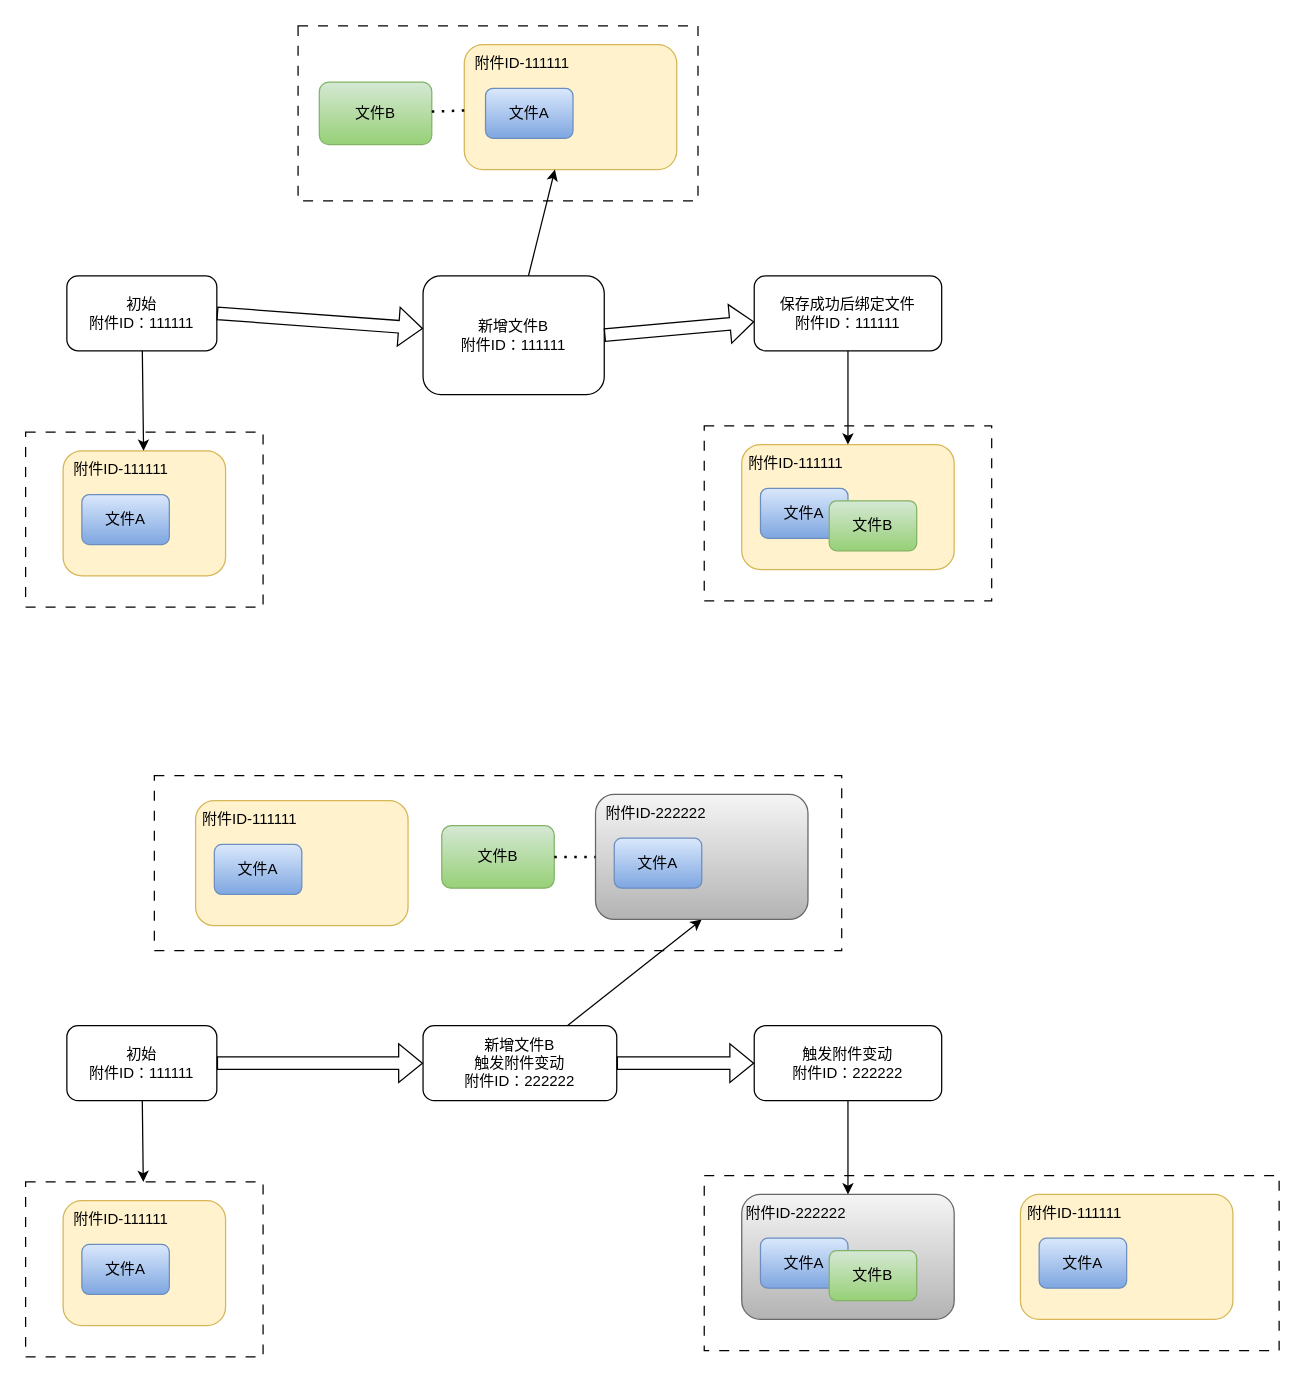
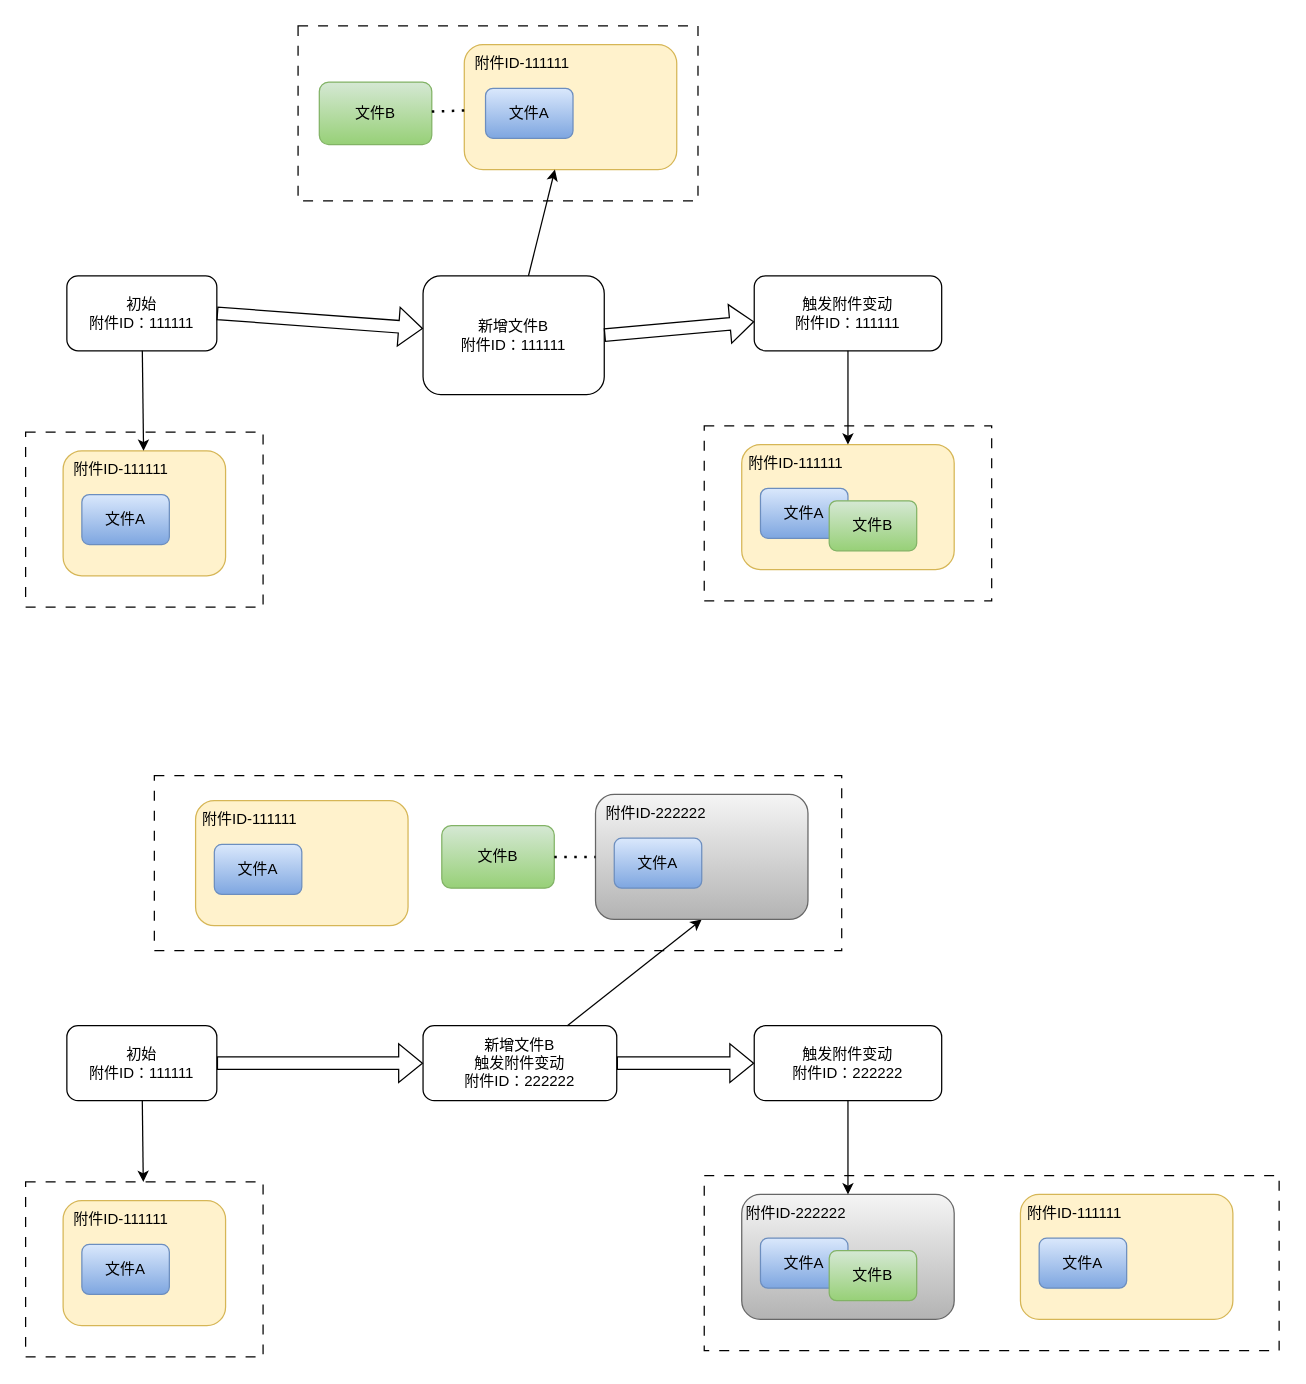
- <mxCell id="14" value="保存成功后绑定文件&lt;div&gt;附件ID：111111&lt;/div&gt;" style="rounded=1;whiteSpace=wrap;html=1;" vertex="1" parent="1"><mxGeometry x="603" y="220" width="150" height="60" as="geometry" /></mxCell>
+ <mxCell id="14" value="触发附件变动&lt;div&gt;附件ID：111111&lt;/div&gt;" style="rounded=1;whiteSpace=wrap;html=1;" vertex="1" parent="1"><mxGeometry x="603" y="220" width="150" height="60" as="geometry" /></mxCell>
